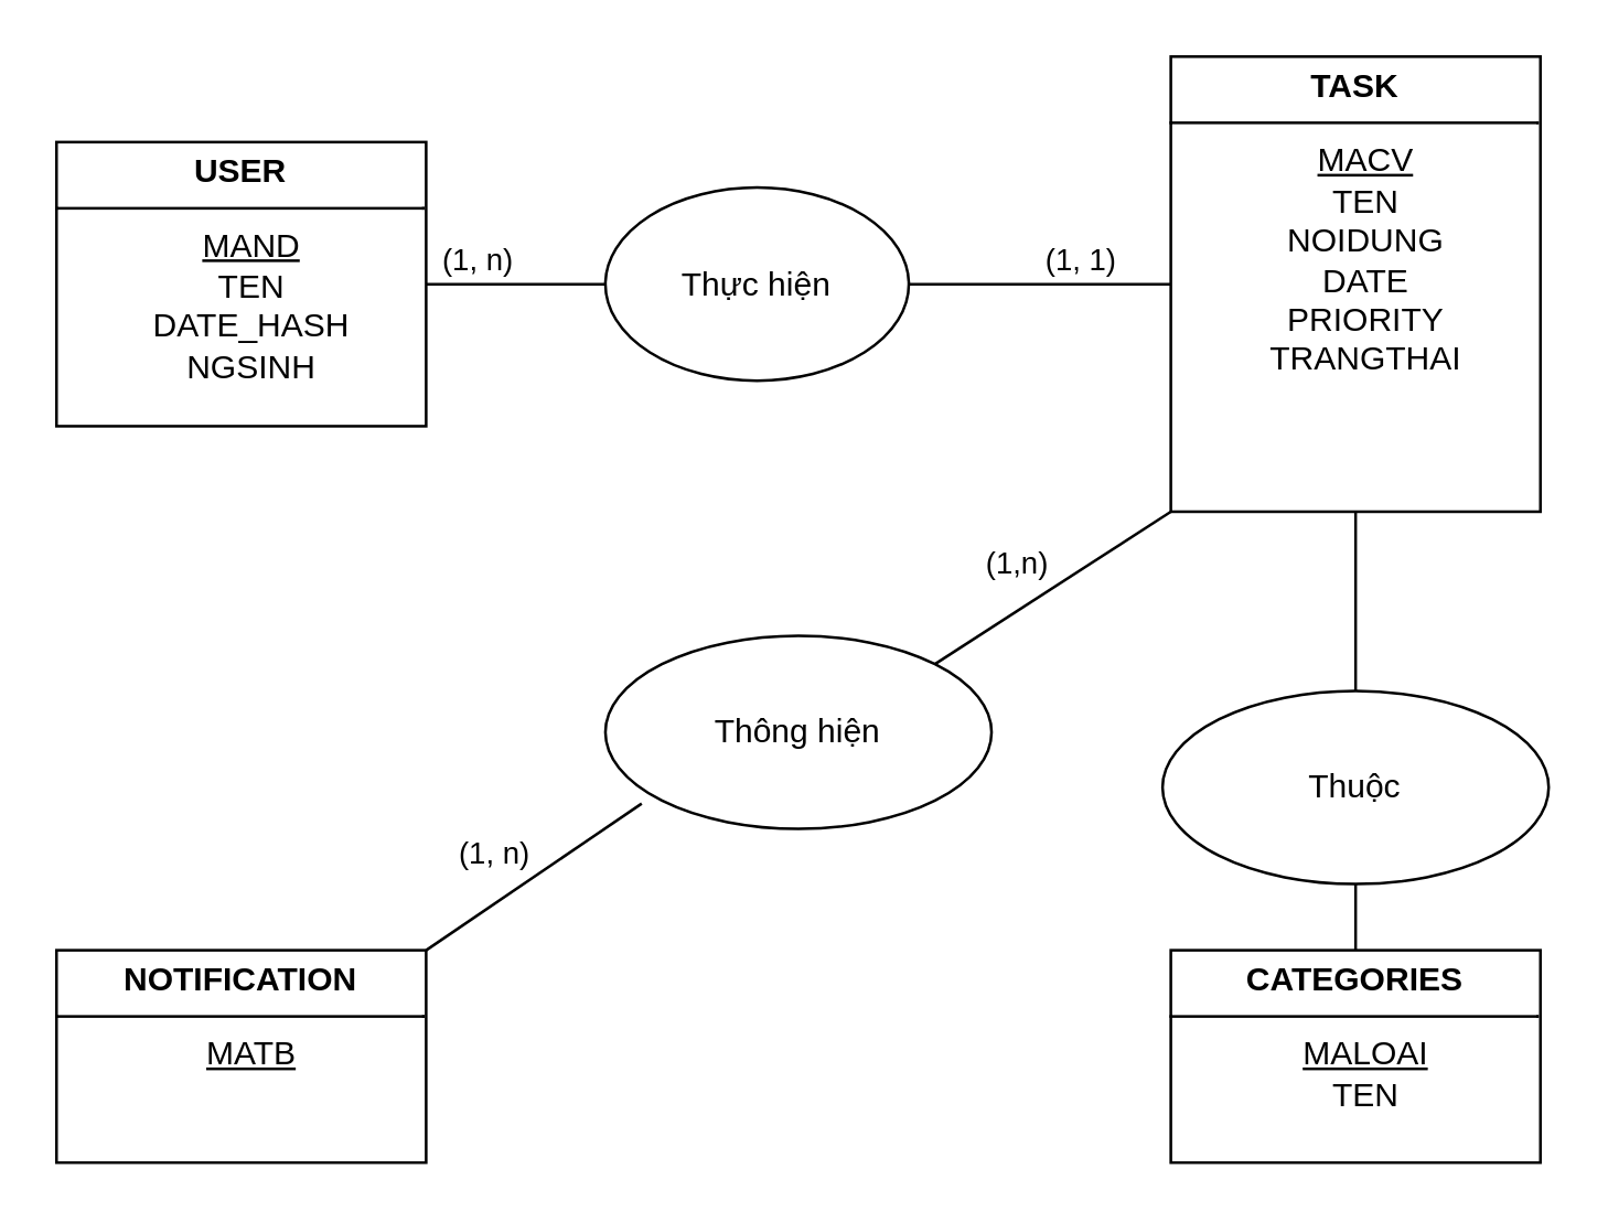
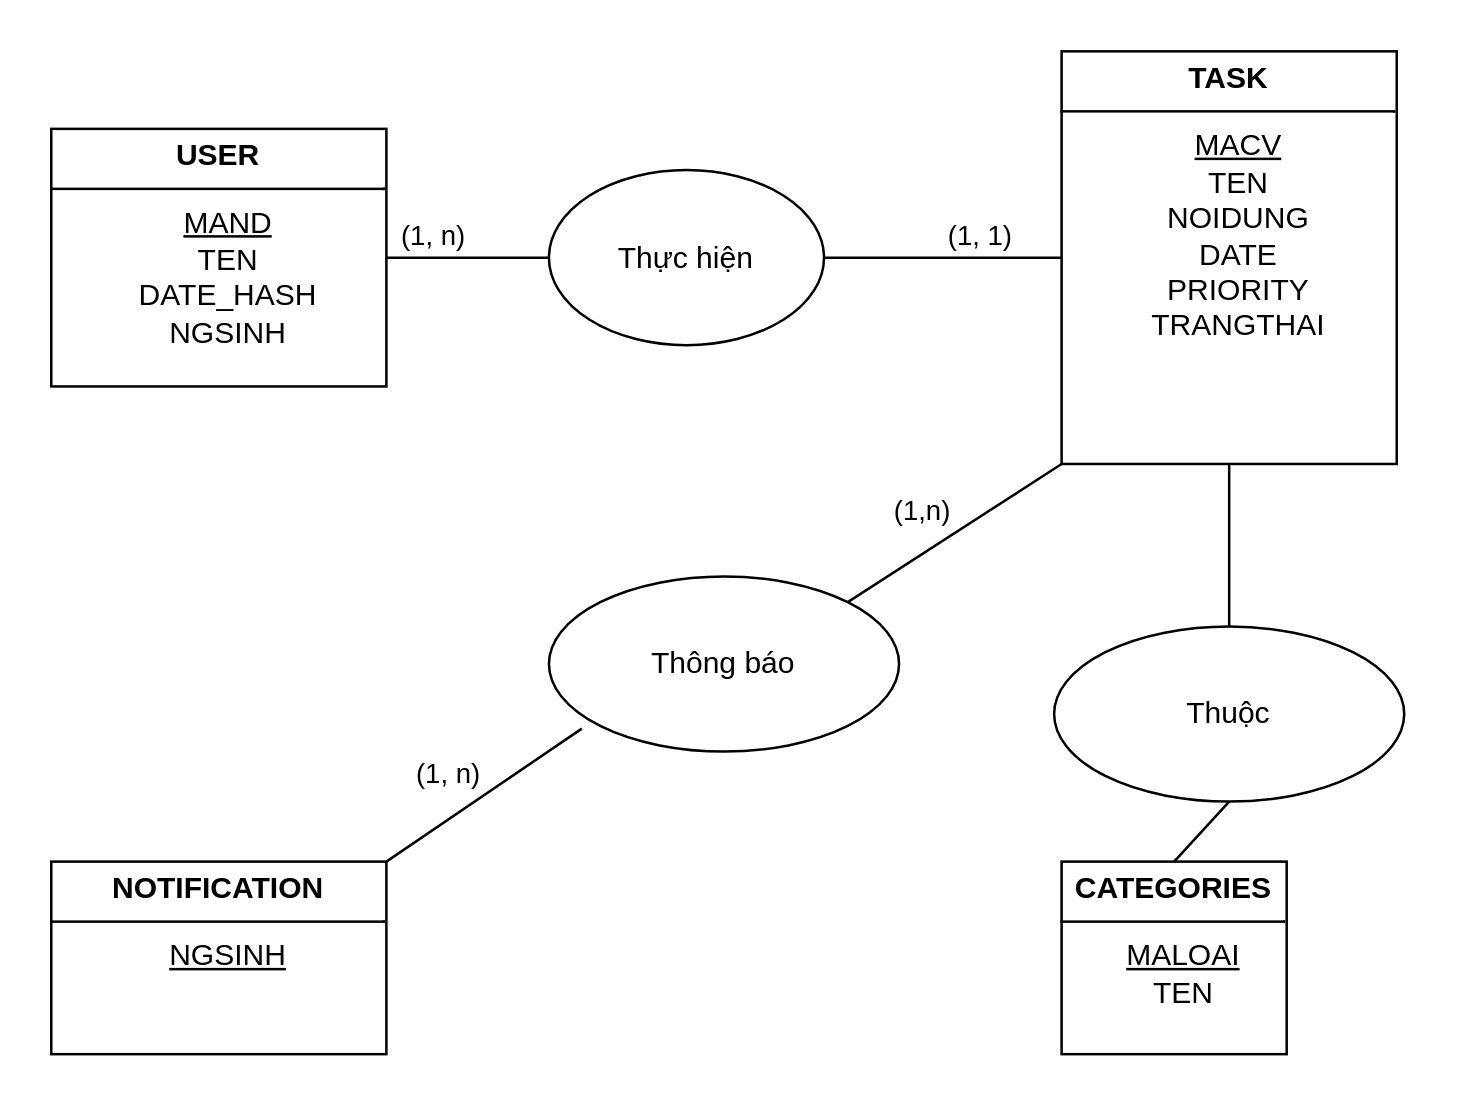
- <mxCell id="12" value="Thông hiện" style="ellipse;whiteSpace=wrap;html=1;" vertex="1" parent="1"><mxGeometry x="219" y="230" width="140" height="70" as="geometry" /></mxCell>
+ <mxCell id="12" value="Thông báo" style="ellipse;whiteSpace=wrap;html=1;" vertex="1" parent="1"><mxGeometry x="219" y="230" width="140" height="70" as="geometry" /></mxCell>
- <mxCell id="5" value="&lt;p style=&quot;margin: 4px 0px 0px;&quot;&gt;&lt;b&gt;NOTIFICATION&lt;/b&gt;&lt;/p&gt;&lt;hr size=&quot;1&quot; style=&quot;border-style:solid;&quot;&gt;&lt;p style=&quot;margin: 0px 0px 0px 8px;&quot;&gt;&lt;u&gt;MATB&lt;/u&gt;&lt;/p&gt;" style="verticalAlign=top;align=center;overflow=fill;html=1;whiteSpace=wrap;" vertex="1" parent="1"><mxGeometry x="20" y="344" width="134" height="77" as="geometry" /></mxCell>
+ <mxCell id="5" value="&lt;p style=&quot;margin: 4px 0px 0px;&quot;&gt;&lt;b&gt;NOTIFICATION&lt;/b&gt;&lt;/p&gt;&lt;hr size=&quot;1&quot; style=&quot;border-style:solid;&quot;&gt;&lt;p style=&quot;margin: 0px 0px 0px 8px;&quot;&gt;&lt;u&gt;NGSINH&lt;/u&gt;&lt;/p&gt;" style="verticalAlign=top;align=center;overflow=fill;html=1;whiteSpace=wrap;" vertex="1" parent="1"><mxGeometry x="20" y="344" width="134" height="77" as="geometry" /></mxCell>
- <mxCell id="4" value="&lt;p style=&quot;margin: 4px 0px 0px;&quot;&gt;&lt;b&gt;CATEGORIES&lt;/b&gt;&lt;/p&gt;&lt;hr size=&quot;1&quot; style=&quot;border-style:solid;&quot;&gt;&lt;p style=&quot;margin: 0px 0px 0px 8px;&quot;&gt;&lt;u&gt;MALOAI&lt;/u&gt;&lt;/p&gt;&lt;p style=&quot;margin: 0px 0px 0px 8px;&quot;&gt;TEN&lt;/p&gt;" style="verticalAlign=top;align=center;overflow=fill;html=1;whiteSpace=wrap;" vertex="1" parent="1"><mxGeometry x="424" y="344" width="134" height="77" as="geometry" /></mxCell>
+ <mxCell id="4" value="&lt;p style=&quot;margin: 4px 0px 0px;&quot;&gt;&lt;b&gt;CATEGORIES&lt;/b&gt;&lt;/p&gt;&lt;hr size=&quot;1&quot; style=&quot;border-style:solid;&quot;&gt;&lt;p style=&quot;margin: 0px 0px 0px 8px;&quot;&gt;&lt;u&gt;MALOAI&lt;/u&gt;&lt;/p&gt;&lt;p style=&quot;margin: 0px 0px 0px 8px;&quot;&gt;TEN&lt;/p&gt;" style="verticalAlign=top;align=center;overflow=fill;html=1;whiteSpace=wrap;" vertex="1" parent="1"><mxGeometry x="424" y="344" width="90" height="77" as="geometry" /></mxCell>
